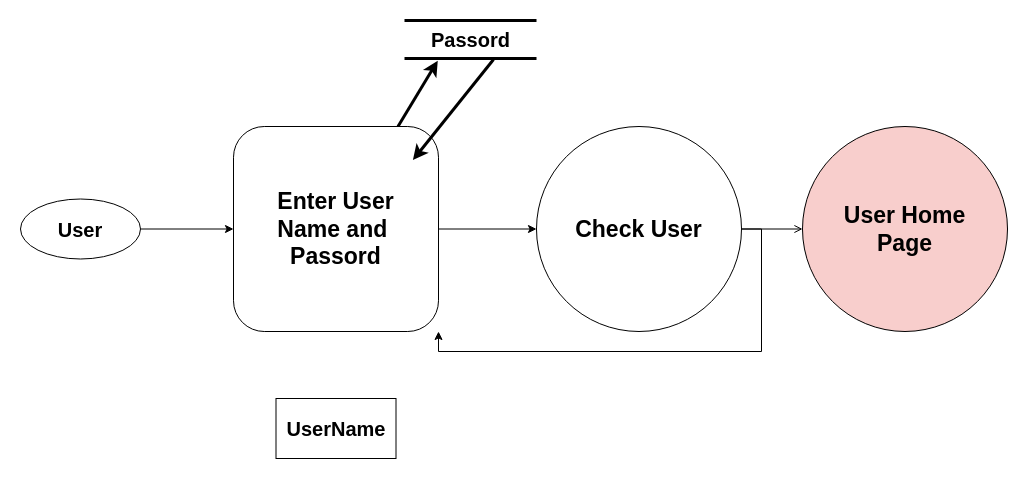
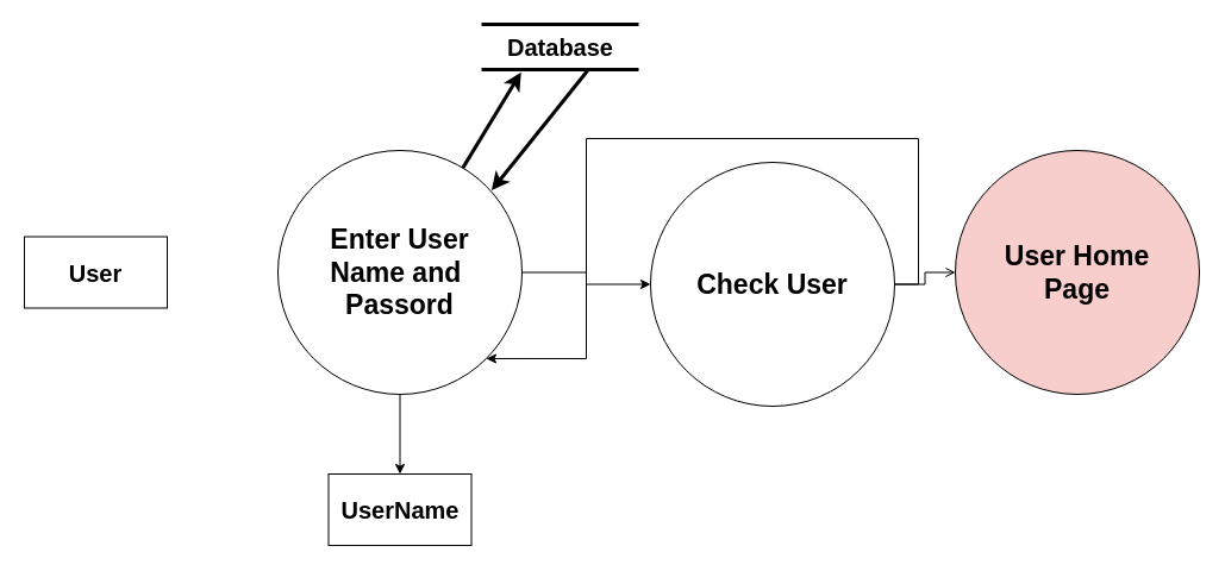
- <mxCell id="15" value="Passord" style="text;html=1;resizable=0;autosize=1;align=center;verticalAlign=middle;points=[];fillColor=none;strokeColor=none;rounded=0;fontSize=20;fontStyle=1" vertex="1" parent="1"><mxGeometry x="420" y="25" width="99" height="28" as="geometry" /></mxCell>
+ <mxCell id="15" value="Database" style="text;html=1;resizable=0;autosize=1;align=center;verticalAlign=middle;points=[];fillColor=none;strokeColor=none;rounded=0;fontSize=20;fontStyle=1" vertex="1" parent="1"><mxGeometry x="420" y="25" width="99" height="28" as="geometry" /></mxCell>
- <mxCell id="7" value="User" style="ellipse;whiteSpace=wrap;html=1;fontSize=20;fontStyle=1;" vertex="1" parent="1"><mxGeometry x="20" y="198.5" width="120" height="60" as="geometry" /></mxCell>
+ <mxCell id="7" value="User" style="rounded=0;whiteSpace=wrap;html=1;fontSize=20;fontStyle=1" vertex="1" parent="1"><mxGeometry x="20" y="198.5" width="120" height="60" as="geometry" /></mxCell>
- <mxCell id="6" style="edgeStyle=orthogonalEdgeStyle;rounded=0;orthogonalLoop=1;jettySize=auto;html=1;" edge="1" parent="1" source="7" target="5"><mxGeometry relative="1" as="geometry" /></mxCell>
- <mxCell id="5" value="Enter User&lt;br style=&quot;font-size: 23px;&quot;&gt;Name and&amp;nbsp;&lt;br style=&quot;font-size: 23px;&quot;&gt;Passord" style="whiteSpace=wrap;html=1;aspect=fixed;fontSize=23;fontStyle=1;rounded=1;" vertex="1" parent="1"><mxGeometry x="233" y="126" width="205" height="205" as="geometry" /></mxCell>
+ <mxCell id="5" value="Enter User&lt;br style=&quot;font-size: 23px;&quot;&gt;Name and&amp;nbsp;&lt;br style=&quot;font-size: 23px;&quot;&gt;Passord" style="ellipse;whiteSpace=wrap;html=1;aspect=fixed;fontSize=23;fontStyle=1" vertex="1" parent="1"><mxGeometry x="233" y="126" width="205" height="205" as="geometry" /></mxCell>
- <mxCell id="11" value="Check User" style="ellipse;whiteSpace=wrap;html=1;aspect=fixed;fontSize=23;fontStyle=1" vertex="1" parent="1"><mxGeometry x="536" y="126" width="205" height="205" as="geometry" /></mxCell>
+ <mxCell id="11" value="Check User" style="ellipse;whiteSpace=wrap;html=1;aspect=fixed;fontSize=23;fontStyle=1" vertex="1" parent="1"><mxGeometry x="546" y="136" width="205" height="205" as="geometry" /></mxCell>
+ <mxCell id="2" style="edgeStyle=orthogonalEdgeStyle;rounded=0;orthogonalLoop=1;jettySize=auto;html=1;exitX=0.5;exitY=1;exitDx=0;exitDy=0;entryX=0.5;entryY=0;entryDx=0;entryDy=0;" edge="1" parent="1" source="5" target="8"><mxGeometry relative="1" as="geometry" /></mxCell>
